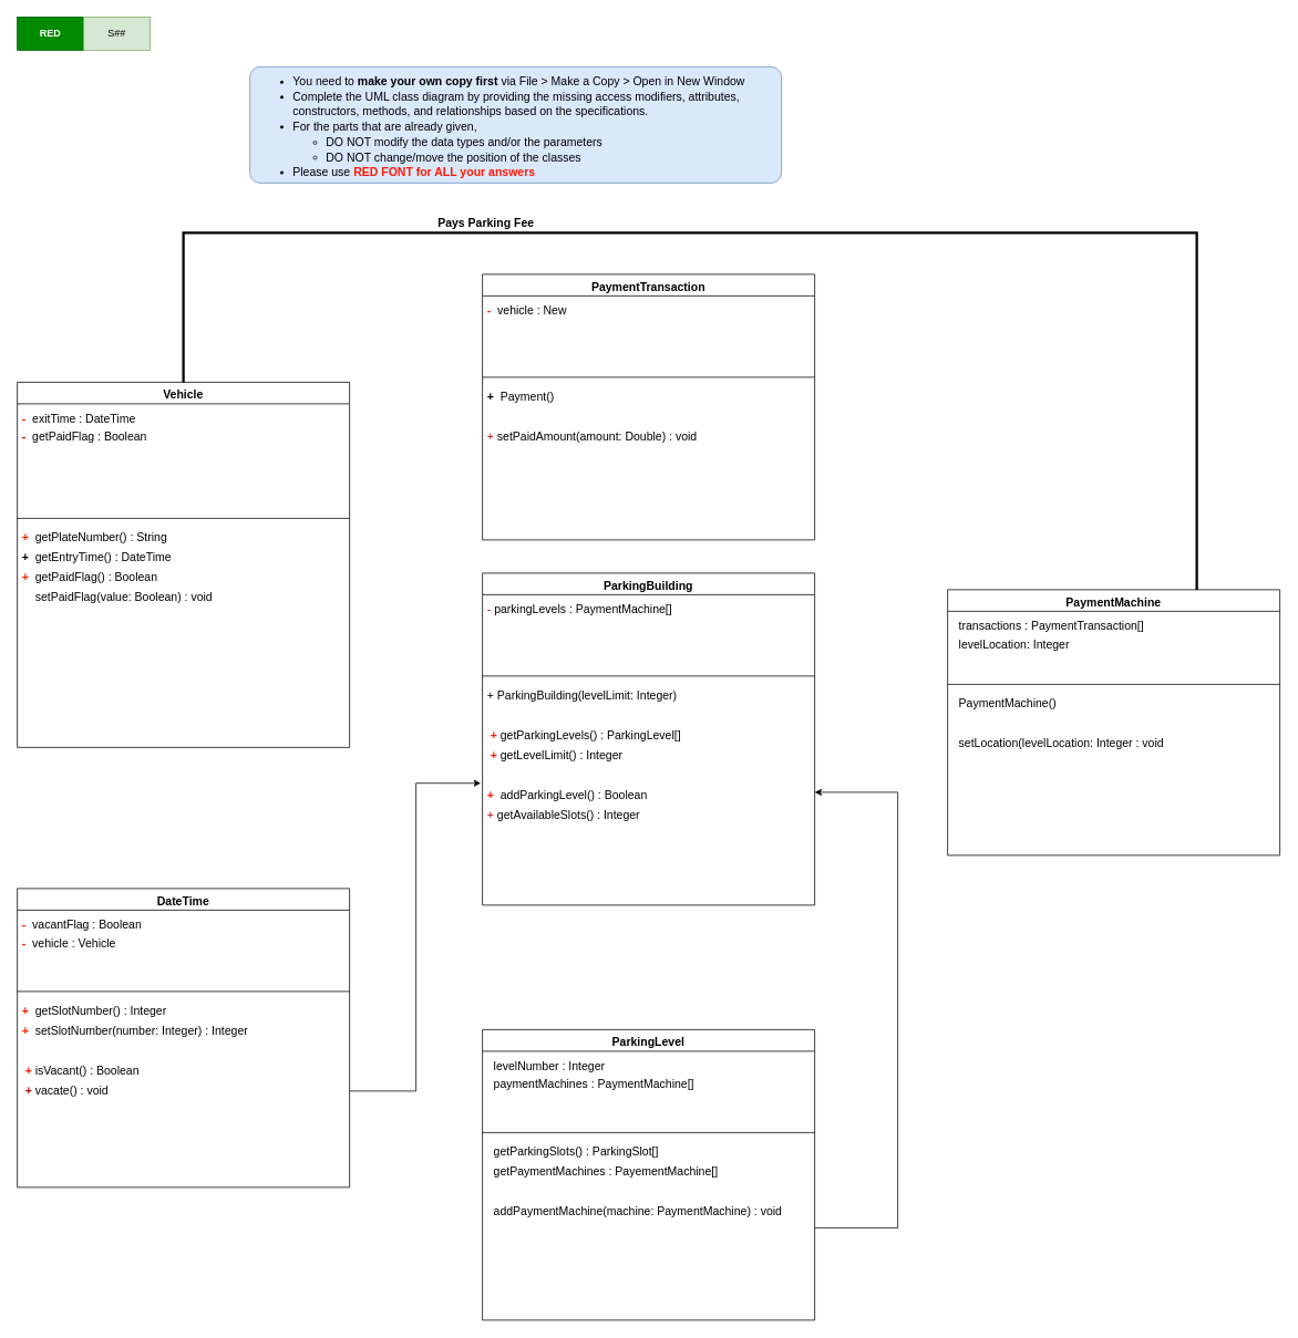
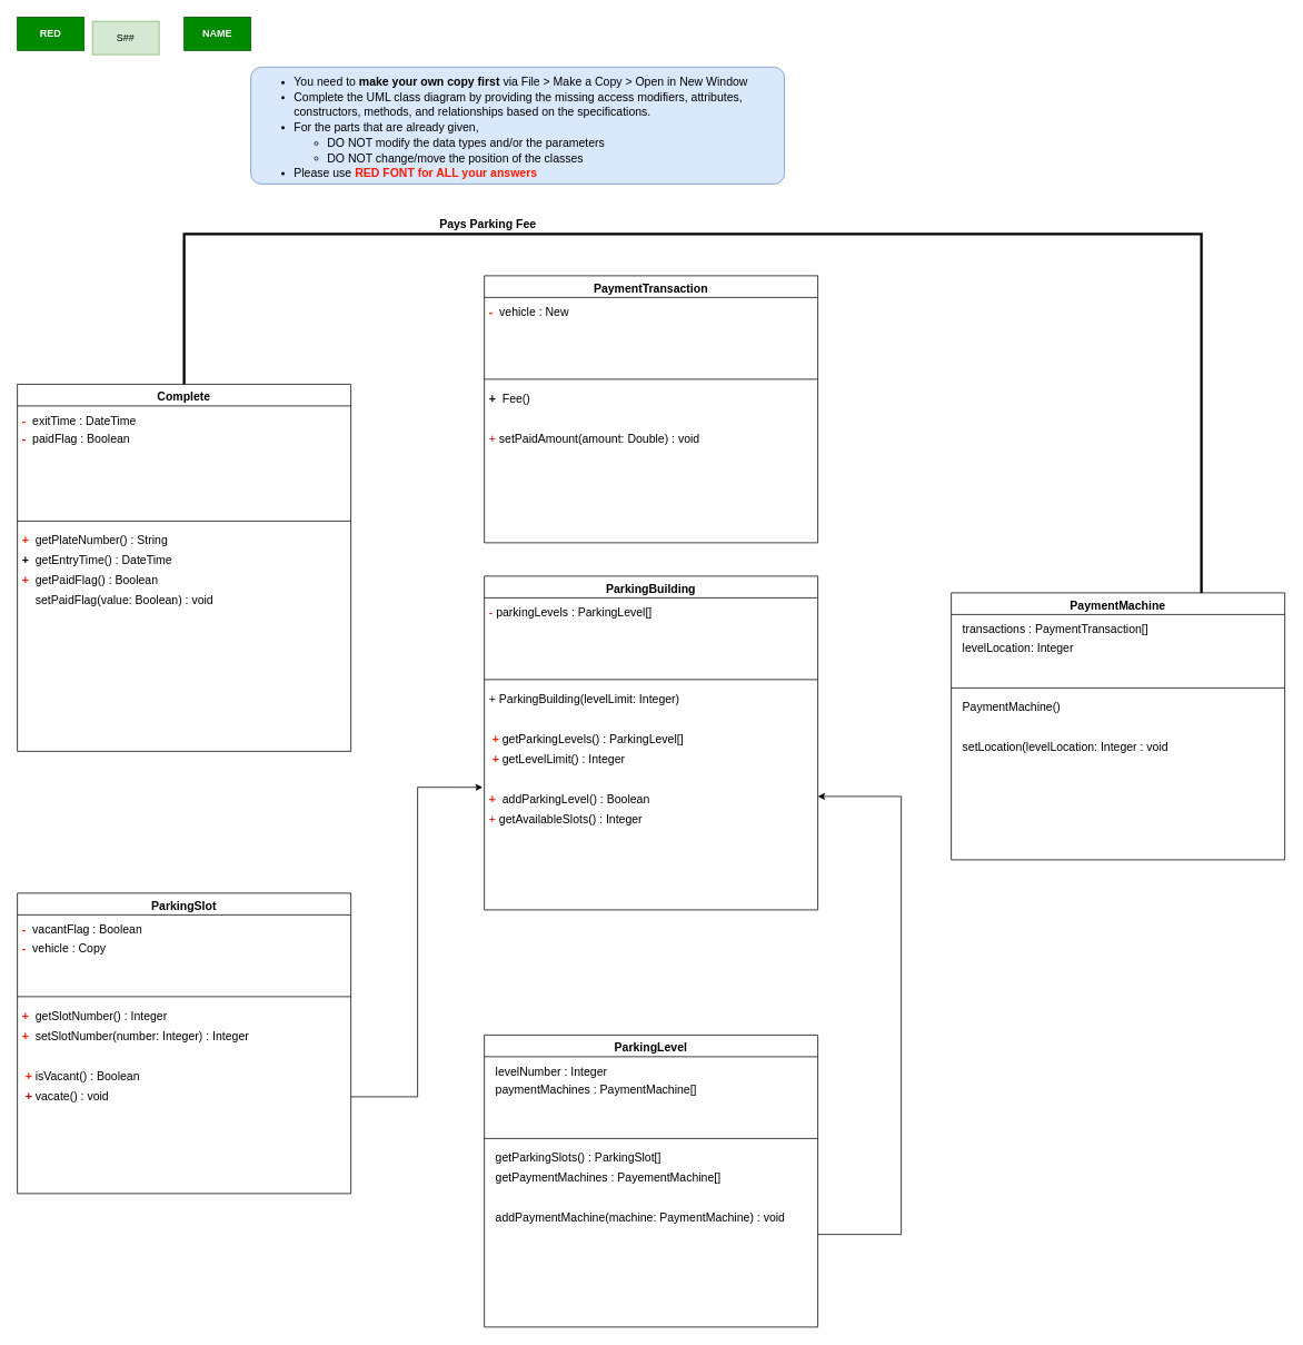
- <mxCell id="7" value="S##" style="rounded=0;whiteSpace=wrap;html=1;movable=1;resizable=1;rotatable=1;deletable=1;editable=1;locked=0;connectable=1;fillColor=#d5e8d4;strokeColor=#82b366;" vertex="1" parent="1"><mxGeometry x="100" y="20" width="80" height="40" as="geometry" /></mxCell>
+ <mxCell id="7" value="S##" style="rounded=0;whiteSpace=wrap;html=1;movable=1;resizable=1;rotatable=1;deletable=1;editable=1;locked=0;connectable=1;fillColor=#d5e8d4;strokeColor=#82b366;" vertex="1" parent="1"><mxGeometry x="110" y="25" width="80" height="40" as="geometry" /></mxCell>
+ <mxCell id="8" value="NAME" style="rounded=0;whiteSpace=wrap;html=1;movable=1;resizable=1;rotatable=1;deletable=1;editable=1;locked=0;connectable=1;fillColor=#008a00;fontColor=#ffffff;strokeColor=#005700;fontStyle=1" vertex="1" parent="1"><mxGeometry x="220" y="20" width="80" height="40" as="geometry" /></mxCell>
- <mxCell id="2" value="Vehicle" style="swimlane;fontStyle=1;align=center;verticalAlign=top;childLayout=stackLayout;horizontal=1;startSize=26;horizontalStack=0;resizeParent=1;resizeLast=0;collapsible=1;marginBottom=0;rounded=0;shadow=0;strokeWidth=1;fontColor=#000000;fontSize=14;" vertex="1" parent="1"><mxGeometry x="20" y="460" width="400" height="440" as="geometry"><mxRectangle x="340" y="380" width="170" height="26" as="alternateBounds" /></mxGeometry></mxCell>
+ <mxCell id="2" value="Complete" style="swimlane;fontStyle=1;align=center;verticalAlign=top;childLayout=stackLayout;horizontal=1;startSize=26;horizontalStack=0;resizeParent=1;resizeLast=0;collapsible=1;marginBottom=0;rounded=0;shadow=0;strokeWidth=1;fontColor=#000000;fontSize=14;" vertex="1" parent="1"><mxGeometry x="20" y="460" width="400" height="440" as="geometry"><mxRectangle x="340" y="380" width="170" height="26" as="alternateBounds" /></mxGeometry></mxCell>
- <mxCell id="13" value="&lt;div style=&quot;line-height: 160%;&quot;&gt;&lt;div&gt;&lt;font style=&quot;font-size: 14px;&quot;&gt;&lt;font&gt;&lt;b style=&quot;&quot;&gt;&lt;font style=&quot;color: light-dark(rgb(0, 0, 0), rgb(237, 0, 0));&quot;&gt;+&amp;nbsp;&lt;/font&gt;&lt;/b&gt;&lt;/font&gt; Payment(&lt;span style=&quot;background-color: transparent; color: light-dark(rgb(0, 0, 0), rgb(237, 237, 237));&quot;&gt;)&lt;/span&gt;&lt;/font&gt;&lt;/div&gt;&lt;div style=&quot;line-height: 160%;&quot;&gt;&lt;span style=&quot;background-color: transparent; color: light-dark(rgb(0, 0, 0), rgb(237, 237, 237));&quot;&gt;&lt;font style=&quot;font-size: 14px;&quot;&gt;&lt;br&gt;&lt;/font&gt;&lt;/span&gt;&lt;/div&gt;&lt;div&gt;&lt;span style=&quot;background-color: transparent; font-size: 14px;&quot;&gt;&lt;font color=&quot;rgba(0, 0, 0, 0)&quot;&gt;+&lt;/font&gt;&lt;/span&gt;&lt;span style=&quot;background-color: transparent; color: light-dark(rgb(0, 0, 0), rgb(237, 237, 237)); font-size: 14px;&quot;&gt; setPaidAmount&lt;/span&gt;&lt;span style=&quot;background-color: transparent; color: light-dark(rgb(0, 0, 0), rgb(237, 237, 237)); font-size: 14px;&quot;&gt;(&lt;/span&gt;&lt;span style=&quot;background-color: transparent; color: light-dark(rgb(0, 0, 0), rgb(237, 237, 237)); font-size: 14px;&quot;&gt;amount: Double&lt;/span&gt;&lt;span style=&quot;background-color: transparent; color: light-dark(rgb(0, 0, 0), rgb(237, 237, 237)); font-size: 14px;&quot;&gt;) :&amp;nbsp;&lt;/span&gt;&lt;span style=&quot;background-color: transparent; color: light-dark(rgb(0, 0, 0), rgb(237, 237, 237)); font-size: 14px;&quot;&gt;void&lt;/span&gt;&lt;/div&gt;&lt;/div&gt;" style="text;strokeColor=none;fillColor=none;align=left;verticalAlign=top;spacingLeft=4;spacingRight=4;overflow=hidden;rotatable=0;points=[[0,0.5],[1,0.5]];portConstraint=eastwest;whiteSpace=wrap;html=1;fontStyle=0;fontColor=#000000;fontSize=15;" vertex="1" parent="10"><mxGeometry y="128" width="400" height="192" as="geometry" /></mxCell>
+ <mxCell id="13" value="&lt;div style=&quot;line-height: 160%;&quot;&gt;&lt;div&gt;&lt;font style=&quot;font-size: 14px;&quot;&gt;&lt;font&gt;&lt;b style=&quot;&quot;&gt;&lt;font style=&quot;color: light-dark(rgb(0, 0, 0), rgb(237, 0, 0));&quot;&gt;+&amp;nbsp;&lt;/font&gt;&lt;/b&gt;&lt;/font&gt; Fee(&lt;span style=&quot;background-color: transparent; color: light-dark(rgb(0, 0, 0), rgb(237, 237, 237));&quot;&gt;)&lt;/span&gt;&lt;/font&gt;&lt;/div&gt;&lt;div style=&quot;line-height: 160%;&quot;&gt;&lt;span style=&quot;background-color: transparent; color: light-dark(rgb(0, 0, 0), rgb(237, 237, 237));&quot;&gt;&lt;font style=&quot;font-size: 14px;&quot;&gt;&lt;br&gt;&lt;/font&gt;&lt;/span&gt;&lt;/div&gt;&lt;div&gt;&lt;span style=&quot;background-color: transparent; font-size: 14px;&quot;&gt;&lt;font color=&quot;rgba(0, 0, 0, 0)&quot;&gt;+&lt;/font&gt;&lt;/span&gt;&lt;span style=&quot;background-color: transparent; color: light-dark(rgb(0, 0, 0), rgb(237, 237, 237)); font-size: 14px;&quot;&gt; setPaidAmount&lt;/span&gt;&lt;span style=&quot;background-color: transparent; color: light-dark(rgb(0, 0, 0), rgb(237, 237, 237)); font-size: 14px;&quot;&gt;(&lt;/span&gt;&lt;span style=&quot;background-color: transparent; color: light-dark(rgb(0, 0, 0), rgb(237, 237, 237)); font-size: 14px;&quot;&gt;amount: Double&lt;/span&gt;&lt;span style=&quot;background-color: transparent; color: light-dark(rgb(0, 0, 0), rgb(237, 237, 237)); font-size: 14px;&quot;&gt;) :&amp;nbsp;&lt;/span&gt;&lt;span style=&quot;background-color: transparent; color: light-dark(rgb(0, 0, 0), rgb(237, 237, 237)); font-size: 14px;&quot;&gt;void&lt;/span&gt;&lt;/div&gt;&lt;/div&gt;" style="text;strokeColor=none;fillColor=none;align=left;verticalAlign=top;spacingLeft=4;spacingRight=4;overflow=hidden;rotatable=0;points=[[0,0.5],[1,0.5]];portConstraint=eastwest;whiteSpace=wrap;html=1;fontStyle=0;fontColor=#000000;fontSize=15;" vertex="1" parent="10"><mxGeometry y="128" width="400" height="192" as="geometry" /></mxCell>
- <mxCell id="3" value="&lt;div style=&quot;line-height: 160%;&quot;&gt;&lt;div&gt;&lt;span style=&quot;background-color: transparent;&quot;&gt;&lt;font style=&quot;&quot;&gt;&lt;b style=&quot;&quot;&gt;&lt;font style=&quot;color: light-dark(rgb(255, 25, 0), rgb(255, 15, 15));&quot;&gt;-&amp;nbsp;&lt;/font&gt;&lt;/b&gt;&lt;/font&gt;&lt;/span&gt;&lt;span style=&quot;background-color: transparent; color: light-dark(rgb(0, 0, 0), rgb(237, 237, 237));&quot;&gt; exitTime : DateTime&lt;/span&gt;&lt;/div&gt;&lt;div&gt;&lt;div&gt;&lt;font&gt;&lt;b style=&quot;&quot;&gt;&lt;font color=&quot;rgba(0, 0, 0, 0)&quot;&gt;-&amp;nbsp;&lt;/font&gt;&lt;/b&gt;&lt;/font&gt; getPaidFlag : Boolean&lt;/div&gt;&lt;/div&gt;&lt;/div&gt;" style="text;strokeColor=none;fillColor=none;align=left;verticalAlign=top;spacingLeft=4;spacingRight=4;overflow=hidden;rotatable=0;points=[[0,0.5],[1,0.5]];portConstraint=eastwest;whiteSpace=wrap;html=1;fontStyle=0;fontColor=#000000;fontSize=14;" vertex="1" parent="2"><mxGeometry y="26" width="400" height="134" as="geometry" /></mxCell>
+ <mxCell id="3" value="&lt;div style=&quot;line-height: 160%;&quot;&gt;&lt;div&gt;&lt;span style=&quot;background-color: transparent;&quot;&gt;&lt;font style=&quot;&quot;&gt;&lt;b style=&quot;&quot;&gt;&lt;font style=&quot;color: light-dark(rgb(255, 25, 0), rgb(255, 15, 15));&quot;&gt;-&amp;nbsp;&lt;/font&gt;&lt;/b&gt;&lt;/font&gt;&lt;/span&gt;&lt;span style=&quot;background-color: transparent; color: light-dark(rgb(0, 0, 0), rgb(237, 237, 237));&quot;&gt; exitTime : DateTime&lt;/span&gt;&lt;/div&gt;&lt;div&gt;&lt;div&gt;&lt;font&gt;&lt;b style=&quot;&quot;&gt;&lt;font color=&quot;rgba(0, 0, 0, 0)&quot;&gt;-&amp;nbsp;&lt;/font&gt;&lt;/b&gt;&lt;/font&gt; paidFlag : Boolean&lt;/div&gt;&lt;/div&gt;&lt;/div&gt;" style="text;strokeColor=none;fillColor=none;align=left;verticalAlign=top;spacingLeft=4;spacingRight=4;overflow=hidden;rotatable=0;points=[[0,0.5],[1,0.5]];portConstraint=eastwest;whiteSpace=wrap;html=1;fontStyle=0;fontColor=#000000;fontSize=14;" vertex="1" parent="2"><mxGeometry y="26" width="400" height="134" as="geometry" /></mxCell>
- <mxCell id="29" value="&lt;div style=&quot;line-height: 160%;&quot;&gt;&lt;div style=&quot;line-height: 160%;&quot;&gt;&lt;font color=&quot;rgba(0, 0, 0, 0)&quot;&gt;-&lt;/font&gt; parkingLevels : PaymentMachine[]&lt;/div&gt;&lt;/div&gt;" style="text;strokeColor=none;fillColor=none;align=left;verticalAlign=top;spacingLeft=4;spacingRight=4;overflow=hidden;rotatable=0;points=[[0,0.5],[1,0.5]];portConstraint=eastwest;whiteSpace=wrap;html=1;fontStyle=0;fontColor=#000000;fontSize=14;" vertex="1" parent="28"><mxGeometry y="26" width="400" height="94" as="geometry" /></mxCell>
+ <mxCell id="29" value="&lt;div style=&quot;line-height: 160%;&quot;&gt;&lt;div style=&quot;line-height: 160%;&quot;&gt;&lt;font color=&quot;rgba(0, 0, 0, 0)&quot;&gt;-&lt;/font&gt; parkingLevels : ParkingLevel[]&lt;/div&gt;&lt;/div&gt;" style="text;strokeColor=none;fillColor=none;align=left;verticalAlign=top;spacingLeft=4;spacingRight=4;overflow=hidden;rotatable=0;points=[[0,0.5],[1,0.5]];portConstraint=eastwest;whiteSpace=wrap;html=1;fontStyle=0;fontColor=#000000;fontSize=14;" vertex="1" parent="28"><mxGeometry y="26" width="400" height="94" as="geometry" /></mxCell>
- <mxCell id="20" value="DateTime" style="swimlane;fontStyle=1;align=center;verticalAlign=top;childLayout=stackLayout;horizontal=1;startSize=26;horizontalStack=0;resizeParent=1;resizeLast=0;collapsible=1;marginBottom=0;rounded=0;shadow=0;strokeWidth=1;fontColor=#000000;fontSize=14;" vertex="1" parent="1"><mxGeometry x="20" y="1070" width="400" height="360" as="geometry"><mxRectangle x="340" y="380" width="170" height="26" as="alternateBounds" /></mxGeometry></mxCell>
+ <mxCell id="20" value="ParkingSlot" style="swimlane;fontStyle=1;align=center;verticalAlign=top;childLayout=stackLayout;horizontal=1;startSize=26;horizontalStack=0;resizeParent=1;resizeLast=0;collapsible=1;marginBottom=0;rounded=0;shadow=0;strokeWidth=1;fontColor=#000000;fontSize=14;" vertex="1" parent="1"><mxGeometry x="20" y="1070" width="400" height="360" as="geometry"><mxRectangle x="340" y="380" width="170" height="26" as="alternateBounds" /></mxGeometry></mxCell>
- <mxCell id="21" value="&lt;div style=&quot;line-height: 160%;&quot;&gt;&lt;div&gt;&lt;font style=&quot;background-color: transparent;&quot;&gt;&lt;b&gt;&lt;font style=&quot;color: light-dark(rgb(255, 25, 0), rgb(255, 0, 0));&quot;&gt;-&lt;/font&gt;&amp;nbsp;&lt;/b&gt;&lt;/font&gt;&lt;span style=&quot;background-color: transparent; color: light-dark(rgb(0, 0, 0), rgb(237, 237, 237));&quot;&gt; vacantFlag : Boolean&lt;/span&gt;&lt;/div&gt;&lt;div&gt;&lt;div&gt;&lt;font&gt;&lt;b style=&quot;&quot;&gt;&lt;font color=&quot;rgba(0, 0, 0, 0)&quot; style=&quot;color: light-dark(rgb(255, 25, 0), rgb(255, 0, 0));&quot;&gt;-&lt;/font&gt;&lt;font style=&quot;color: light-dark(rgb(255, 25, 0), rgb(255, 0, 0));&quot;&gt;&amp;nbsp;&lt;/font&gt;&lt;/b&gt;&lt;/font&gt; vehicle : Vehicle&lt;/div&gt;&lt;/div&gt;&lt;/div&gt;" style="text;strokeColor=none;fillColor=none;align=left;verticalAlign=top;spacingLeft=4;spacingRight=4;overflow=hidden;rotatable=0;points=[[0,0.5],[1,0.5]];portConstraint=eastwest;whiteSpace=wrap;html=1;fontStyle=0;fontColor=#000000;fontSize=14;" vertex="1" parent="20"><mxGeometry y="26" width="400" height="94" as="geometry" /></mxCell>
+ <mxCell id="21" value="&lt;div style=&quot;line-height: 160%;&quot;&gt;&lt;div&gt;&lt;font style=&quot;background-color: transparent;&quot;&gt;&lt;b&gt;&lt;font style=&quot;color: light-dark(rgb(255, 25, 0), rgb(255, 0, 0));&quot;&gt;-&lt;/font&gt;&amp;nbsp;&lt;/b&gt;&lt;/font&gt;&lt;span style=&quot;background-color: transparent; color: light-dark(rgb(0, 0, 0), rgb(237, 237, 237));&quot;&gt; vacantFlag : Boolean&lt;/span&gt;&lt;/div&gt;&lt;div&gt;&lt;div&gt;&lt;font&gt;&lt;b style=&quot;&quot;&gt;&lt;font color=&quot;rgba(0, 0, 0, 0)&quot; style=&quot;color: light-dark(rgb(255, 25, 0), rgb(255, 0, 0));&quot;&gt;-&lt;/font&gt;&lt;font style=&quot;color: light-dark(rgb(255, 25, 0), rgb(255, 0, 0));&quot;&gt;&amp;nbsp;&lt;/font&gt;&lt;/b&gt;&lt;/font&gt; vehicle : Copy&lt;/div&gt;&lt;/div&gt;&lt;/div&gt;" style="text;strokeColor=none;fillColor=none;align=left;verticalAlign=top;spacingLeft=4;spacingRight=4;overflow=hidden;rotatable=0;points=[[0,0.5],[1,0.5]];portConstraint=eastwest;whiteSpace=wrap;html=1;fontStyle=0;fontColor=#000000;fontSize=14;" vertex="1" parent="20"><mxGeometry y="26" width="400" height="94" as="geometry" /></mxCell>
